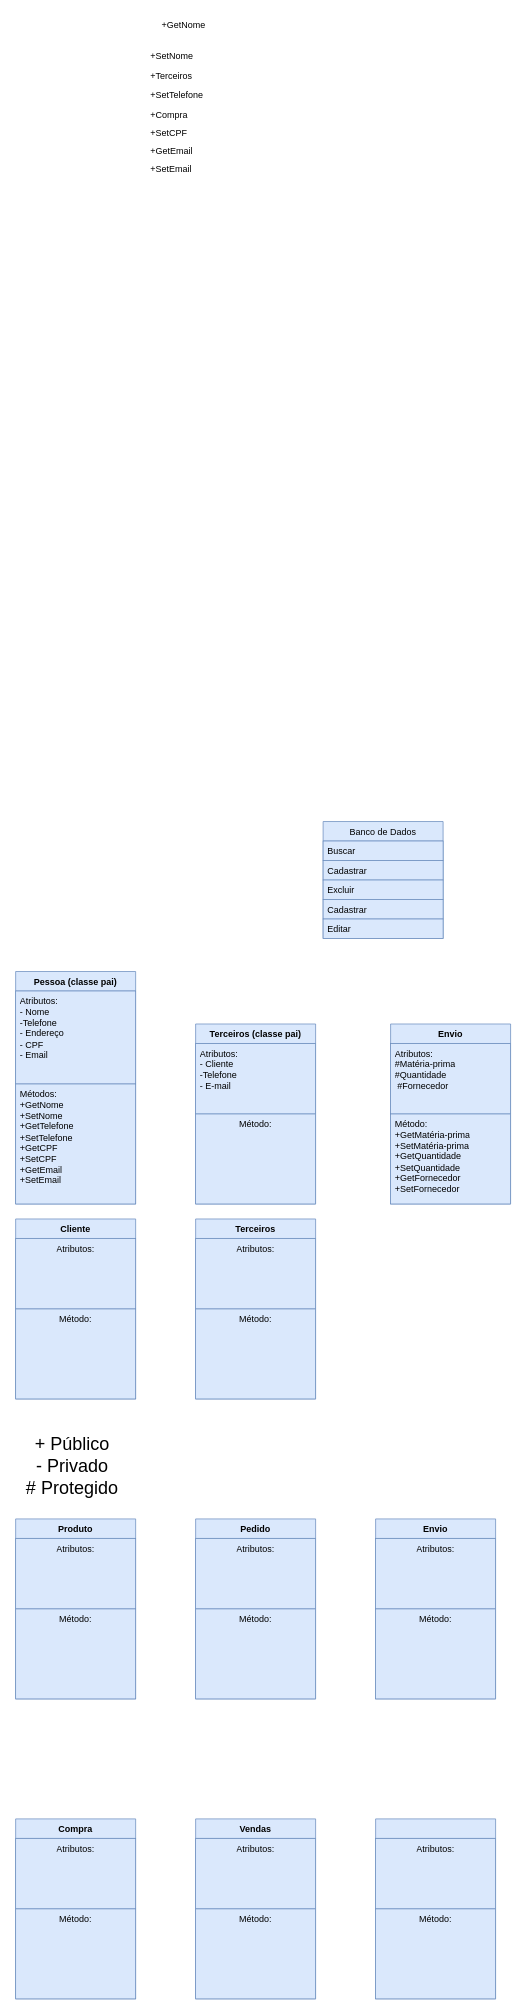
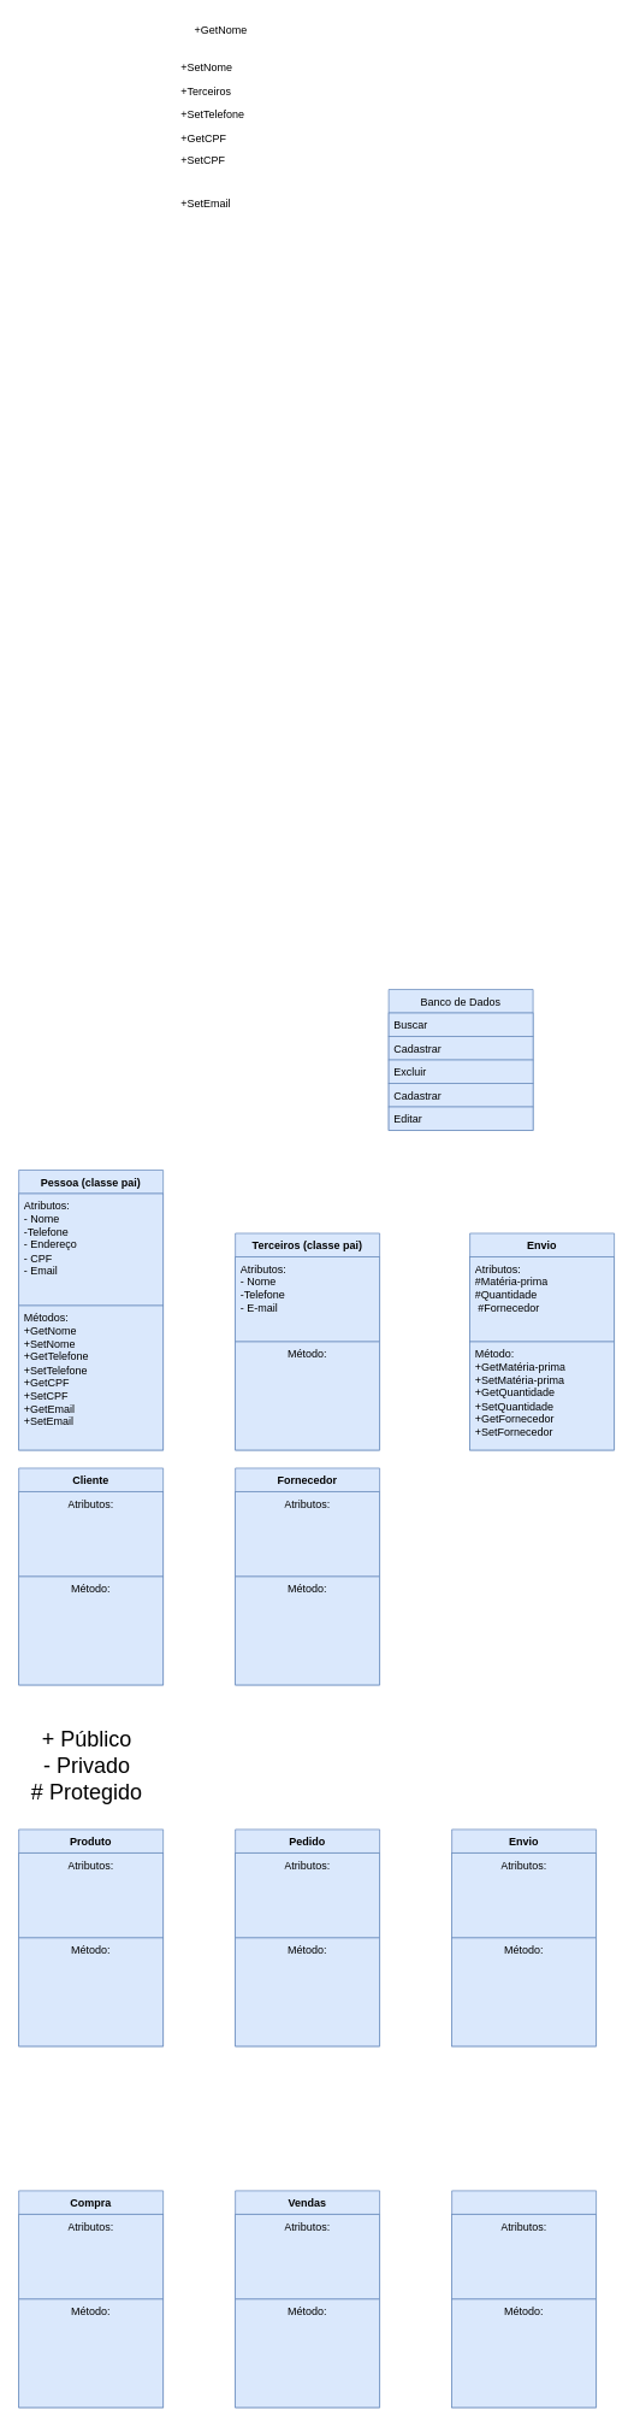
- <mxCell id="47" value="+Compra&#10;&#10;" style="text;align=left;verticalAlign=top;spacingLeft=4;spacingRight=4;overflow=hidden;rotatable=0;points=[[0,0.5],[1,0.5]];portConstraint=eastwest;" vertex="1" parent="1"><mxGeometry x="194" y="139" width="160" height="24" as="geometry" /></mxCell>
+ <mxCell id="47" value="+GetCPF&#10;&#10;" style="text;align=left;verticalAlign=top;spacingLeft=4;spacingRight=4;overflow=hidden;rotatable=0;points=[[0,0.5],[1,0.5]];portConstraint=eastwest;" vertex="1" parent="1"><mxGeometry x="194" y="139" width="160" height="24" as="geometry" /></mxCell>
- <mxCell id="49" value="+GetEmail&#10;&#10;" style="text;align=left;verticalAlign=top;spacingLeft=4;spacingRight=4;overflow=hidden;rotatable=0;points=[[0,0.5],[1,0.5]];portConstraint=eastwest;" vertex="1" parent="1"><mxGeometry x="194" y="187" width="160" height="24" as="geometry" /></mxCell>
- <mxCell id="40" value="Atributos:&lt;div&gt;- Cliente&lt;/div&gt;&lt;div&gt;-Telefone&lt;/div&gt;&lt;div&gt;- E-mail&lt;/div&gt;" style="text;strokeColor=#6c8ebf;fillColor=#dae8fc;align=left;verticalAlign=top;spacingLeft=4;spacingRight=4;overflow=hidden;rotatable=0;points=[[0,0.5],[1,0.5]];portConstraint=eastwest;whiteSpace=wrap;html=1;" parent="39" vertex="1"><mxGeometry y="26" width="160" height="94" as="geometry" /></mxCell>
+ <mxCell id="40" value="Atributos:&lt;div&gt;- Nome&lt;/div&gt;&lt;div&gt;-Telefone&lt;/div&gt;&lt;div&gt;- E-mail&lt;/div&gt;" style="text;strokeColor=#6c8ebf;fillColor=#dae8fc;align=left;verticalAlign=top;spacingLeft=4;spacingRight=4;overflow=hidden;rotatable=0;points=[[0,0.5],[1,0.5]];portConstraint=eastwest;whiteSpace=wrap;html=1;" parent="39" vertex="1"><mxGeometry y="26" width="160" height="94" as="geometry" /></mxCell>
- <mxCell id="6" value="Terceiros" style="swimlane;fontStyle=1;align=center;verticalAlign=top;childLayout=stackLayout;horizontal=1;startSize=26;horizontalStack=0;resizeParent=1;resizeParentMax=0;resizeLast=0;collapsible=1;marginBottom=0;whiteSpace=wrap;html=1;fillColor=#dae8fc;strokeColor=#6c8ebf;" parent="1" vertex="1"><mxGeometry x="260" y="1625" width="160" height="240" as="geometry"><mxRectangle x="90" y="70" width="100" height="30" as="alternateBounds" /></mxGeometry></mxCell>
+ <mxCell id="6" value="Fornecedor" style="swimlane;fontStyle=1;align=center;verticalAlign=top;childLayout=stackLayout;horizontal=1;startSize=26;horizontalStack=0;resizeParent=1;resizeParentMax=0;resizeLast=0;collapsible=1;marginBottom=0;whiteSpace=wrap;html=1;fillColor=#dae8fc;strokeColor=#6c8ebf;" parent="1" vertex="1"><mxGeometry x="260" y="1625" width="160" height="240" as="geometry"><mxRectangle x="90" y="70" width="100" height="30" as="alternateBounds" /></mxGeometry></mxCell>
